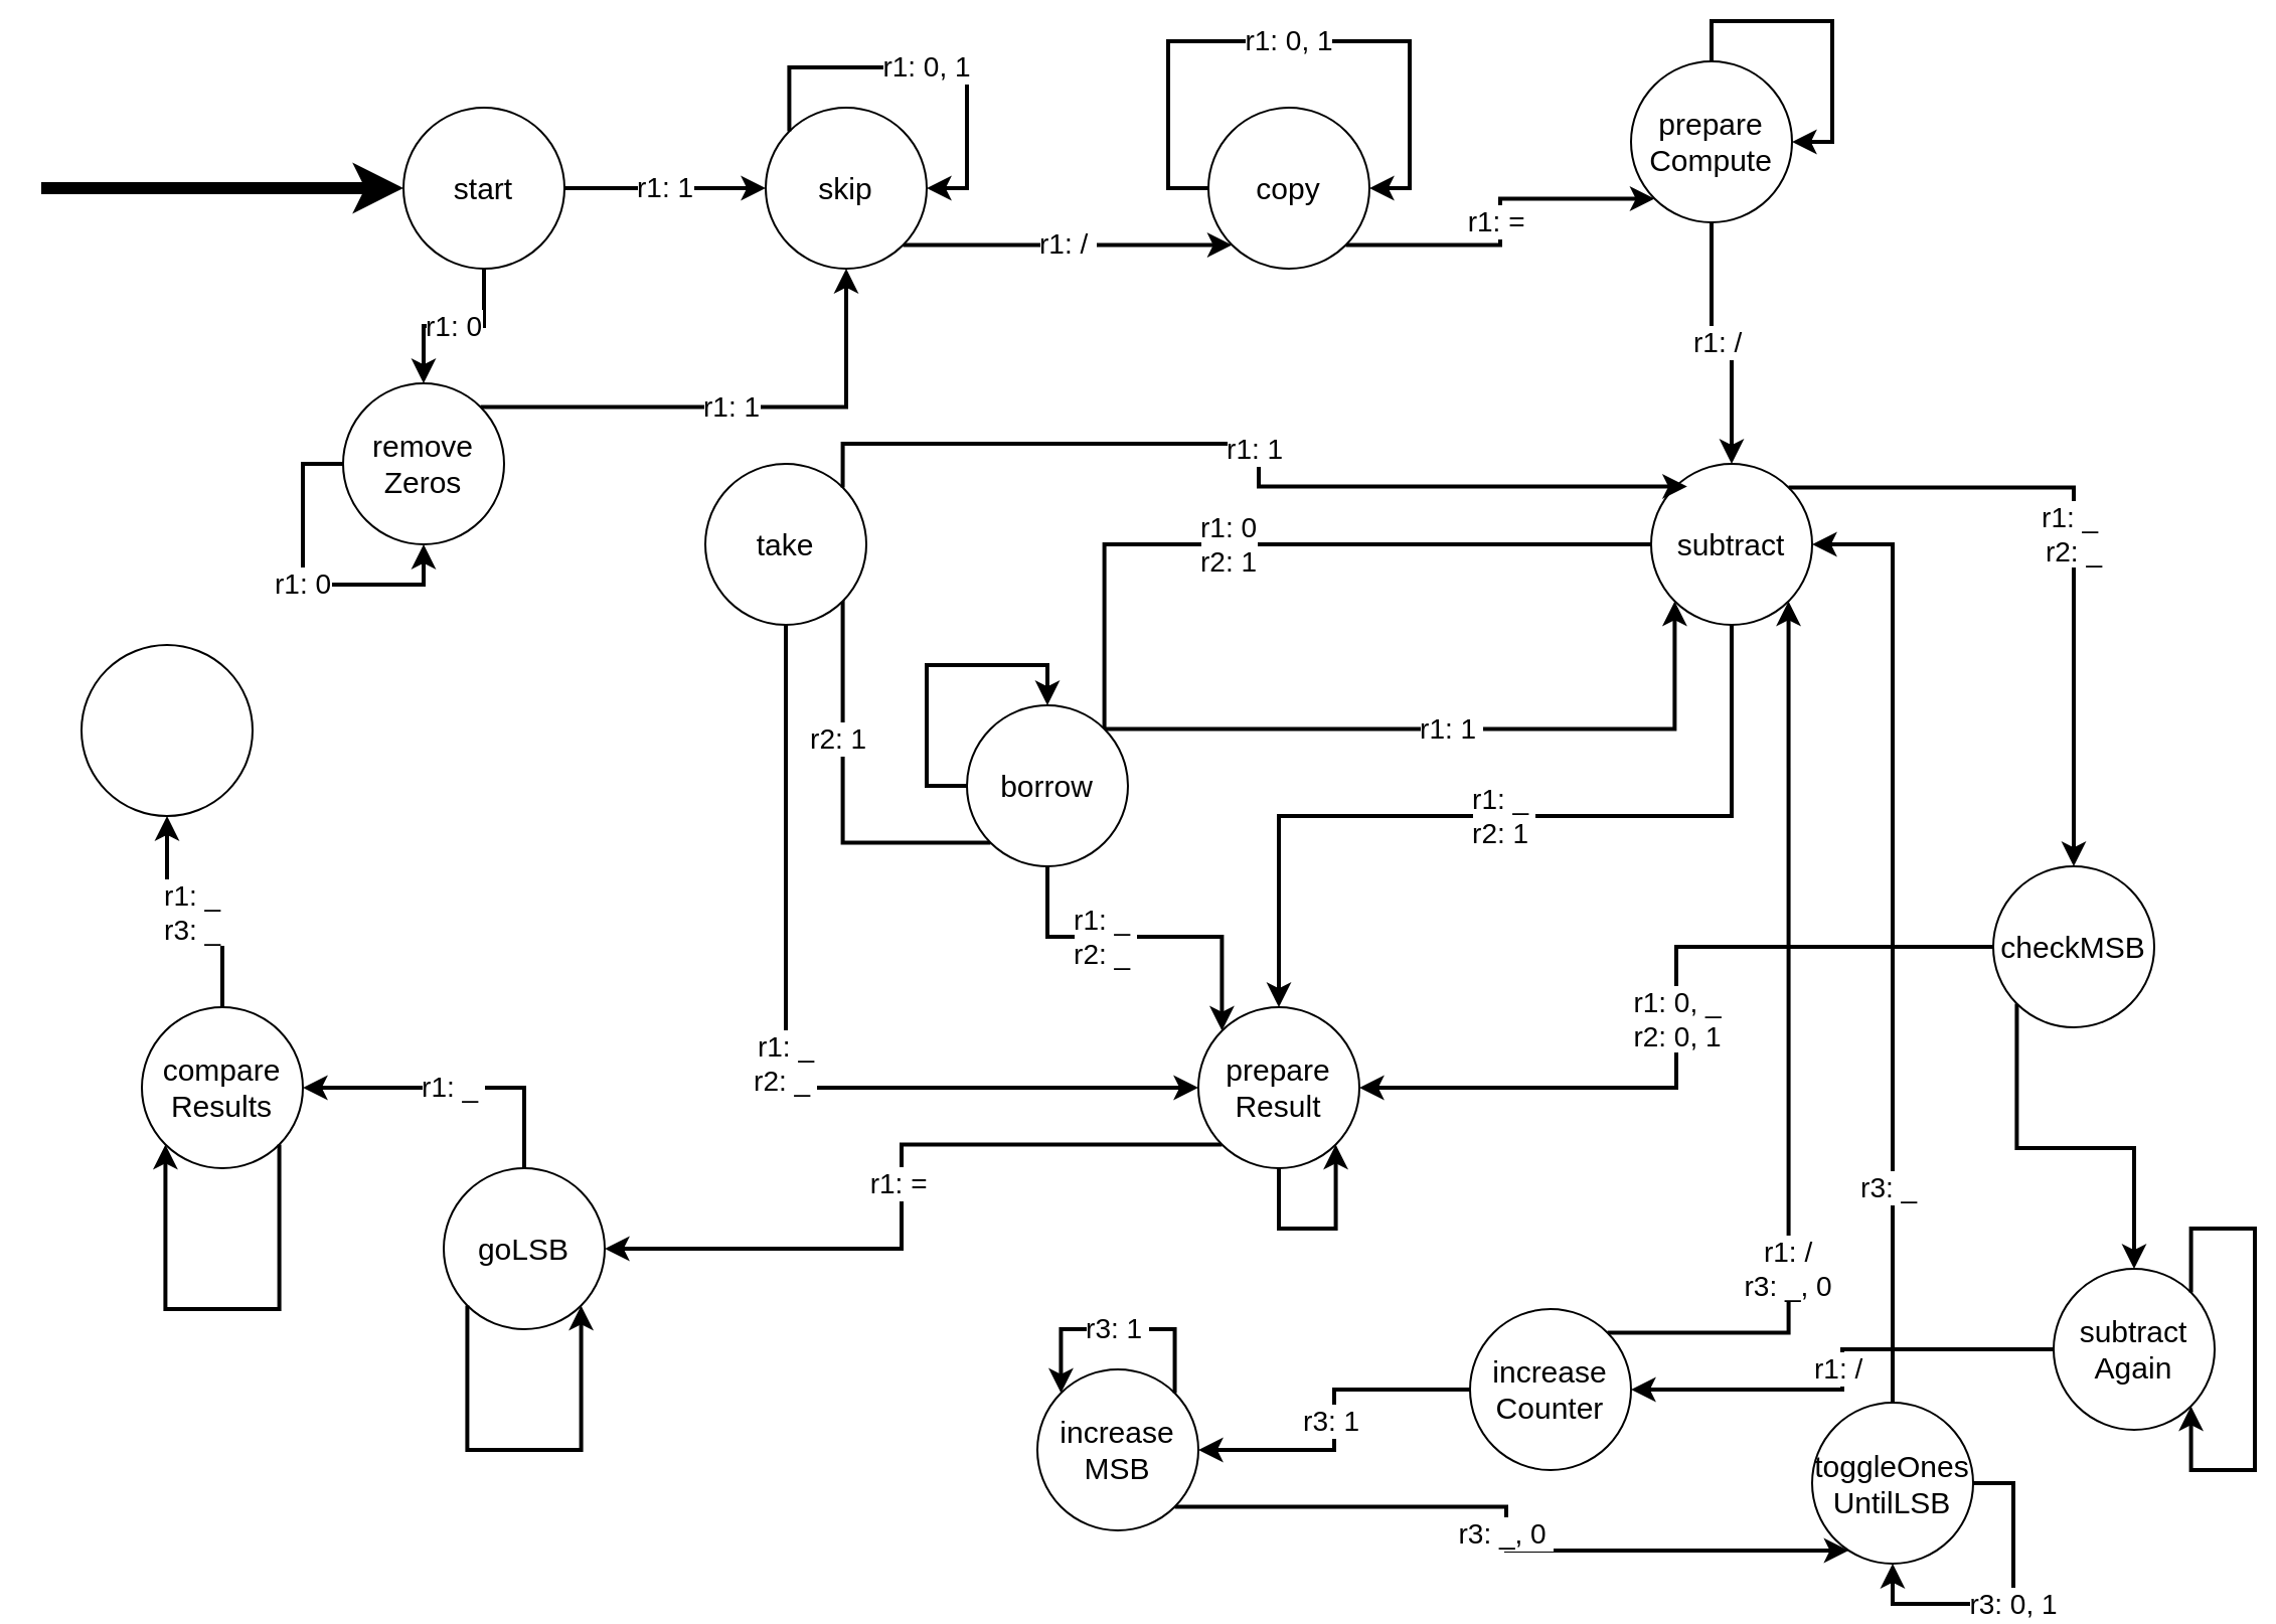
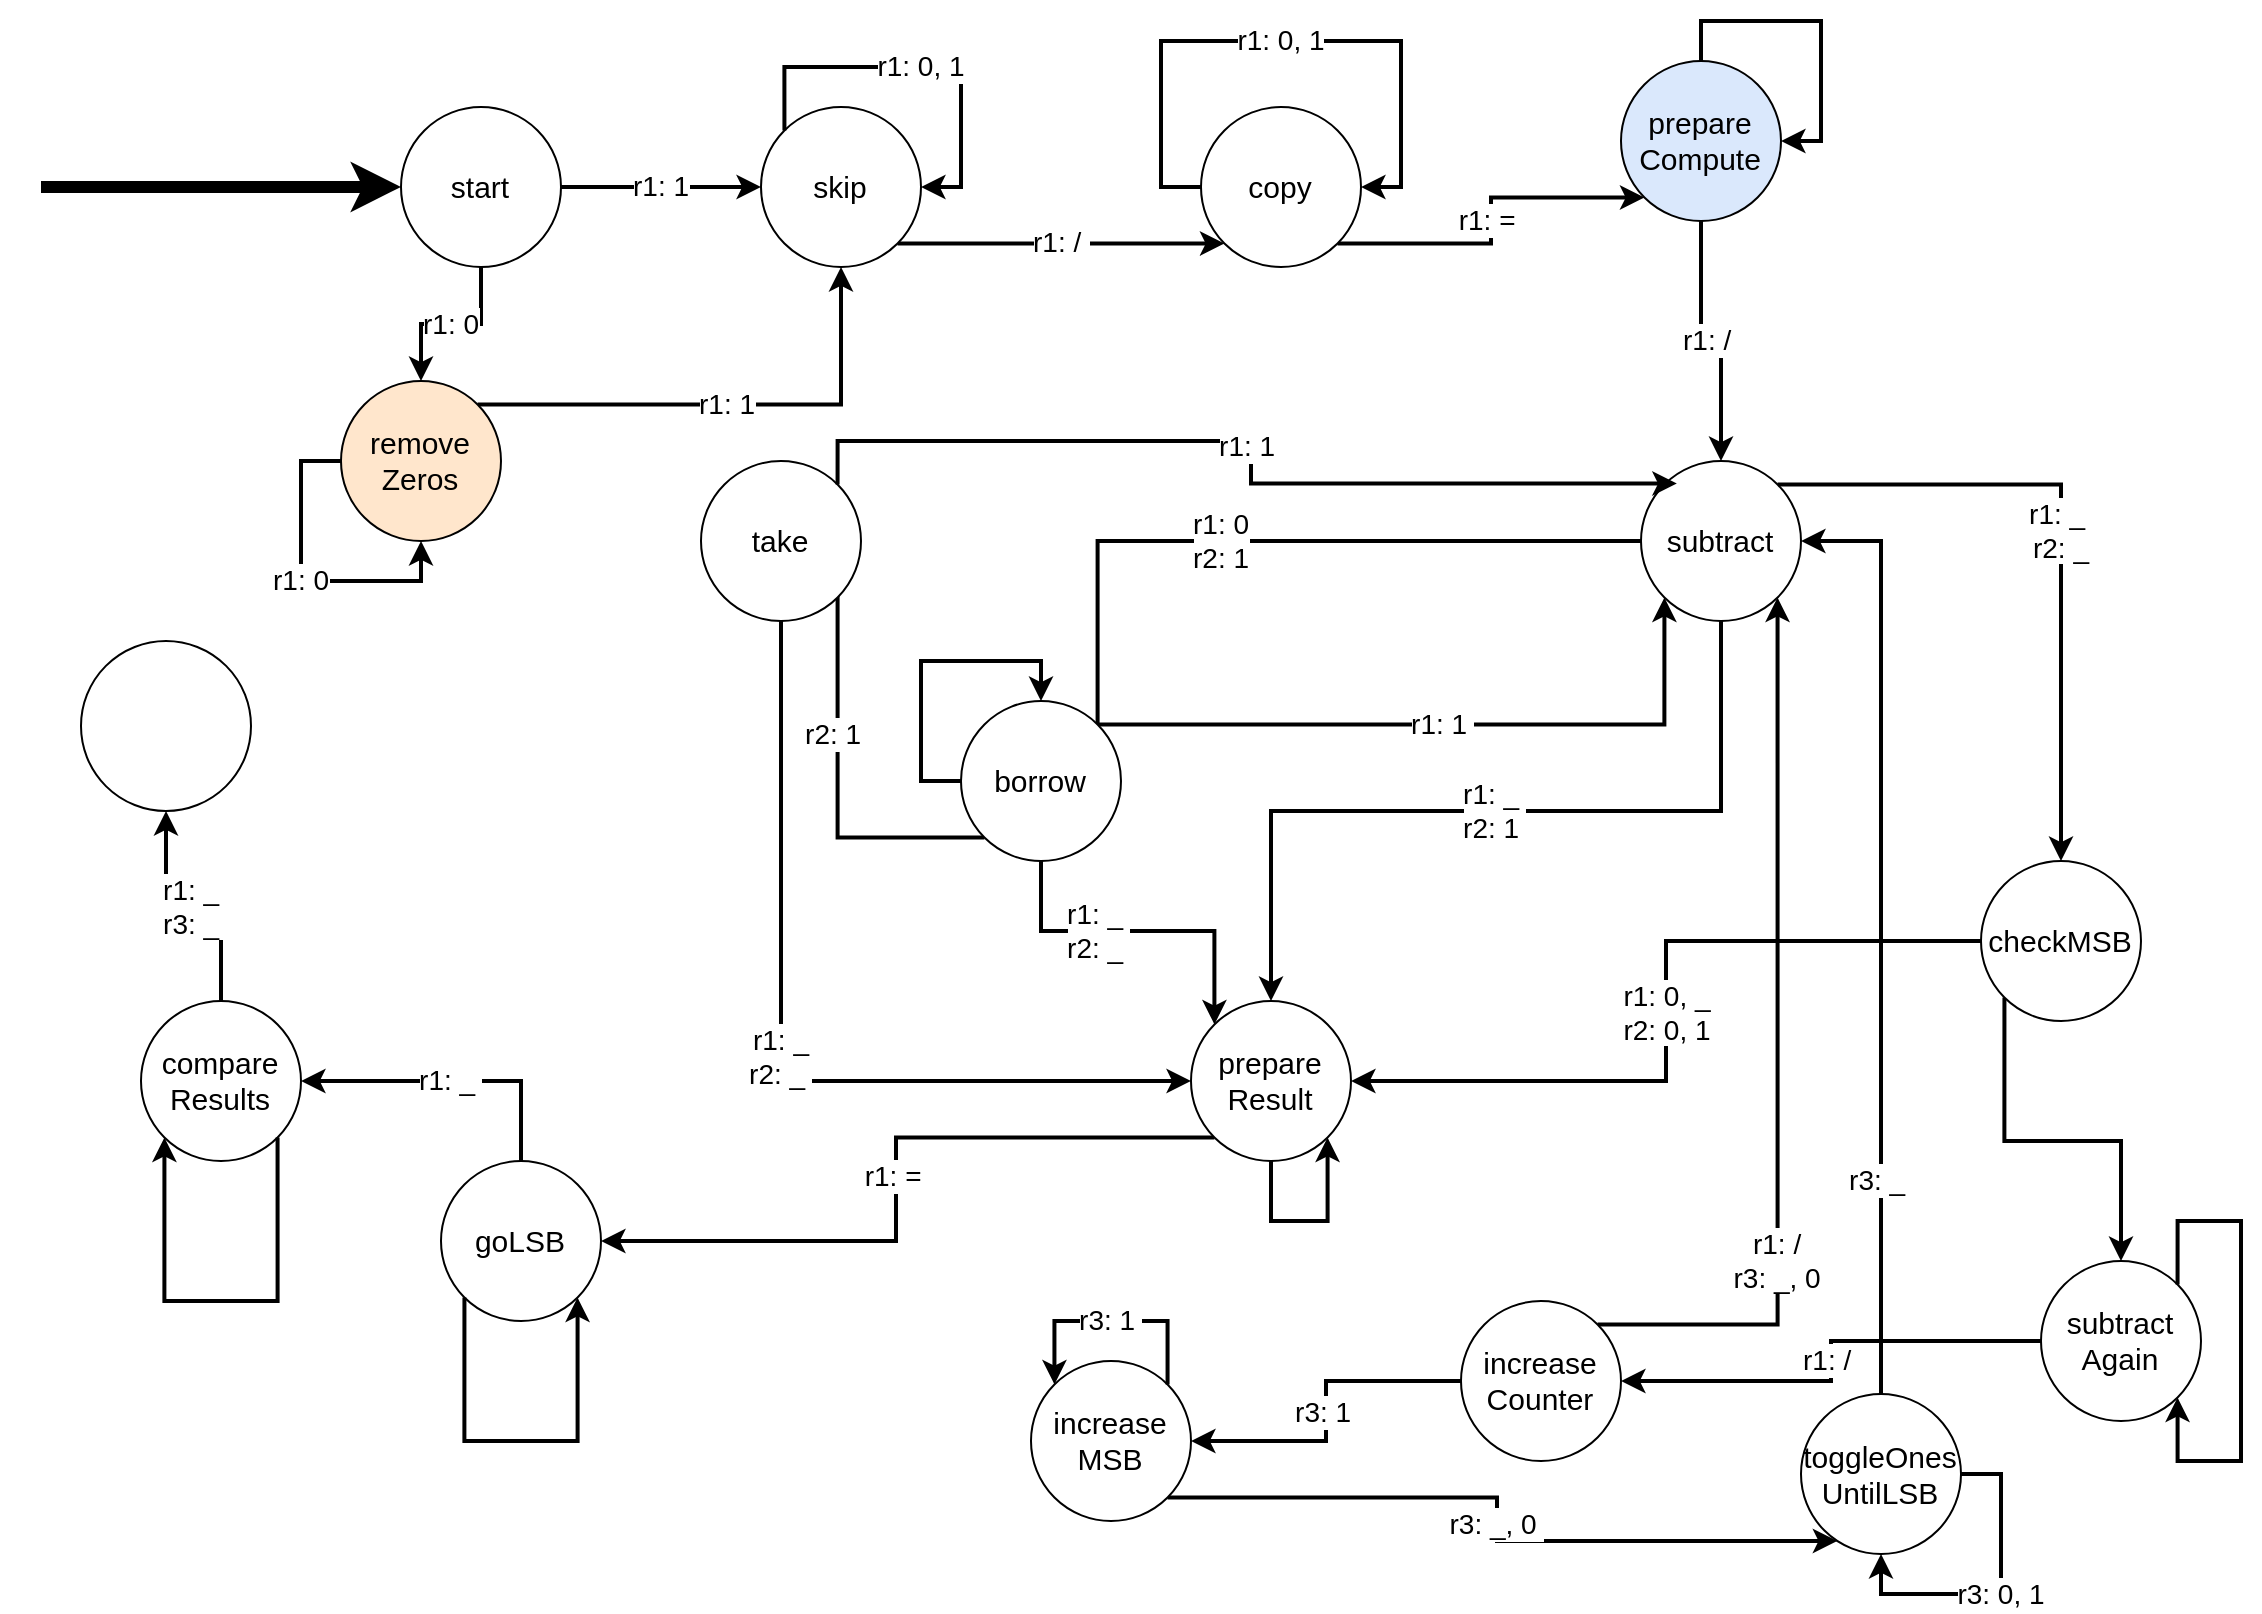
- <mxCell id="13" value="&lt;font style=&quot;font-size: 15px;&quot;&gt;prepare&lt;br&gt;Compute&lt;/font&gt;" style="ellipse;whiteSpace=wrap;html=1;" vertex="1" parent="1"><mxGeometry x="810" y="30" width="80" height="80" as="geometry" /></mxCell>
+ <mxCell id="13" value="&lt;font style=&quot;font-size: 15px;&quot;&gt;prepare&lt;br&gt;Compute&lt;/font&gt;" style="ellipse;whiteSpace=wrap;html=1;fillColor=#dae8fc;" vertex="1" parent="1"><mxGeometry x="810" y="30" width="80" height="80" as="geometry" /></mxCell>
- <mxCell id="9" value="&lt;font style=&quot;font-size: 15px;&quot;&gt;remove&lt;br&gt;Zeros&lt;/font&gt;" style="ellipse;whiteSpace=wrap;html=1;" vertex="1" parent="1"><mxGeometry x="170" y="190" width="80" height="80" as="geometry" /></mxCell>
+ <mxCell id="9" value="&lt;font style=&quot;font-size: 15px;&quot;&gt;remove&lt;br&gt;Zeros&lt;/font&gt;" style="ellipse;whiteSpace=wrap;html=1;fillColor=#ffe6cc;" vertex="1" parent="1"><mxGeometry x="170" y="190" width="80" height="80" as="geometry" /></mxCell>
